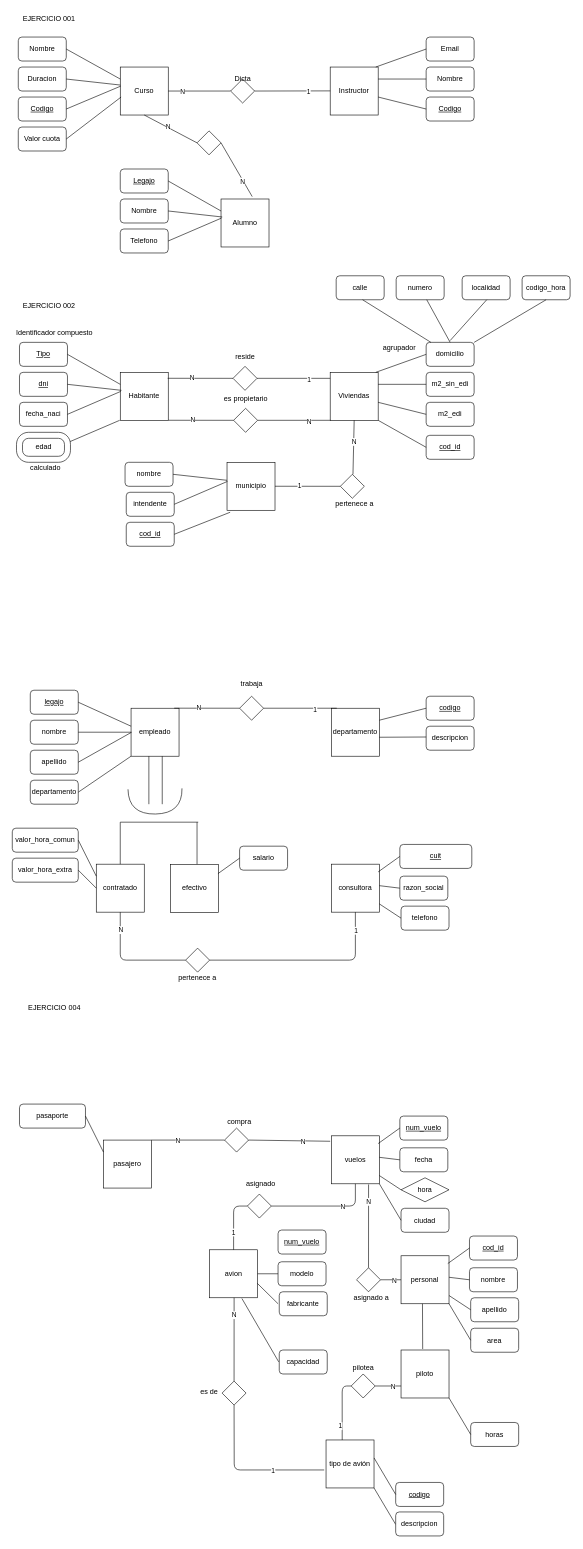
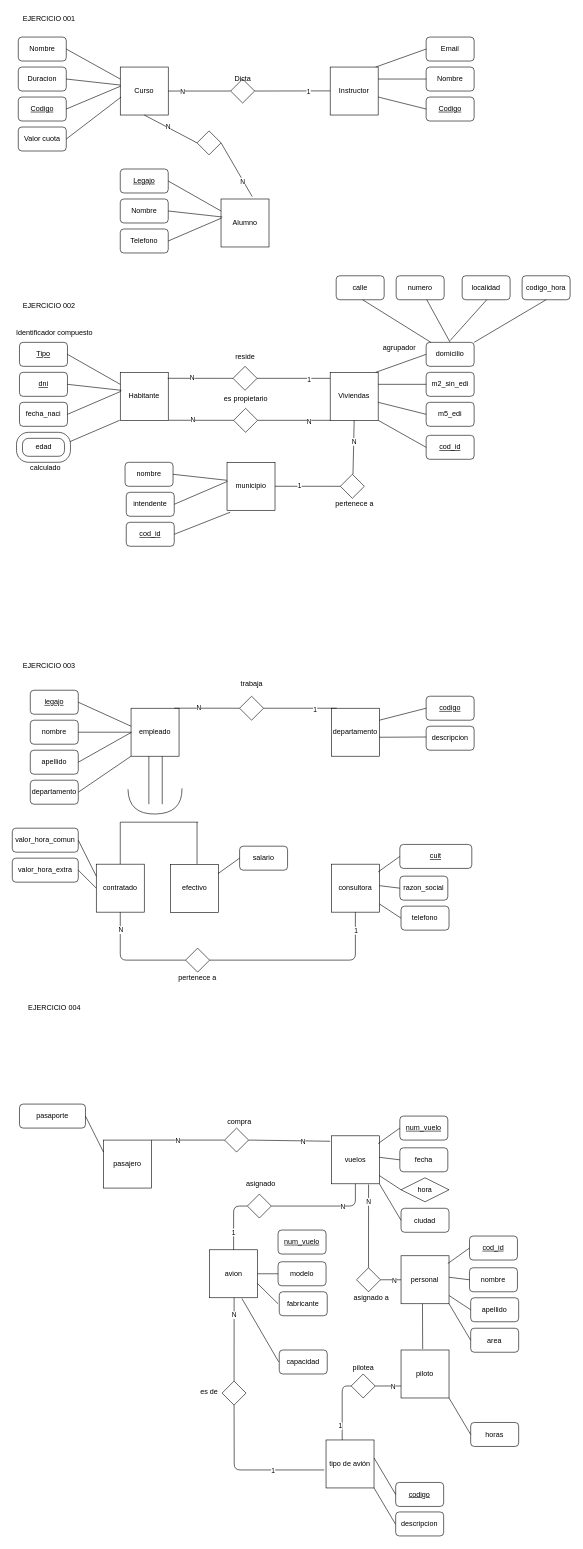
- <mxCell id="52" value="m2_edi" style="rounded=1;whiteSpace=wrap;html=1;" parent="1" vertex="1"><mxGeometry x="710" y="670" width="80" height="40" as="geometry" /></mxCell>
+ <mxCell id="52" value="m5_edi" style="rounded=1;whiteSpace=wrap;html=1;" parent="1" vertex="1"><mxGeometry x="710" y="670" width="80" height="40" as="geometry" /></mxCell>
+ <mxCell id="87" value="EJERCICIO 003" style="text;html=1;align=center;verticalAlign=middle;resizable=0;points=[];autosize=1;" parent="1" vertex="1"><mxGeometry x="31" y="1100" width="100" height="20" as="geometry" /></mxCell>
